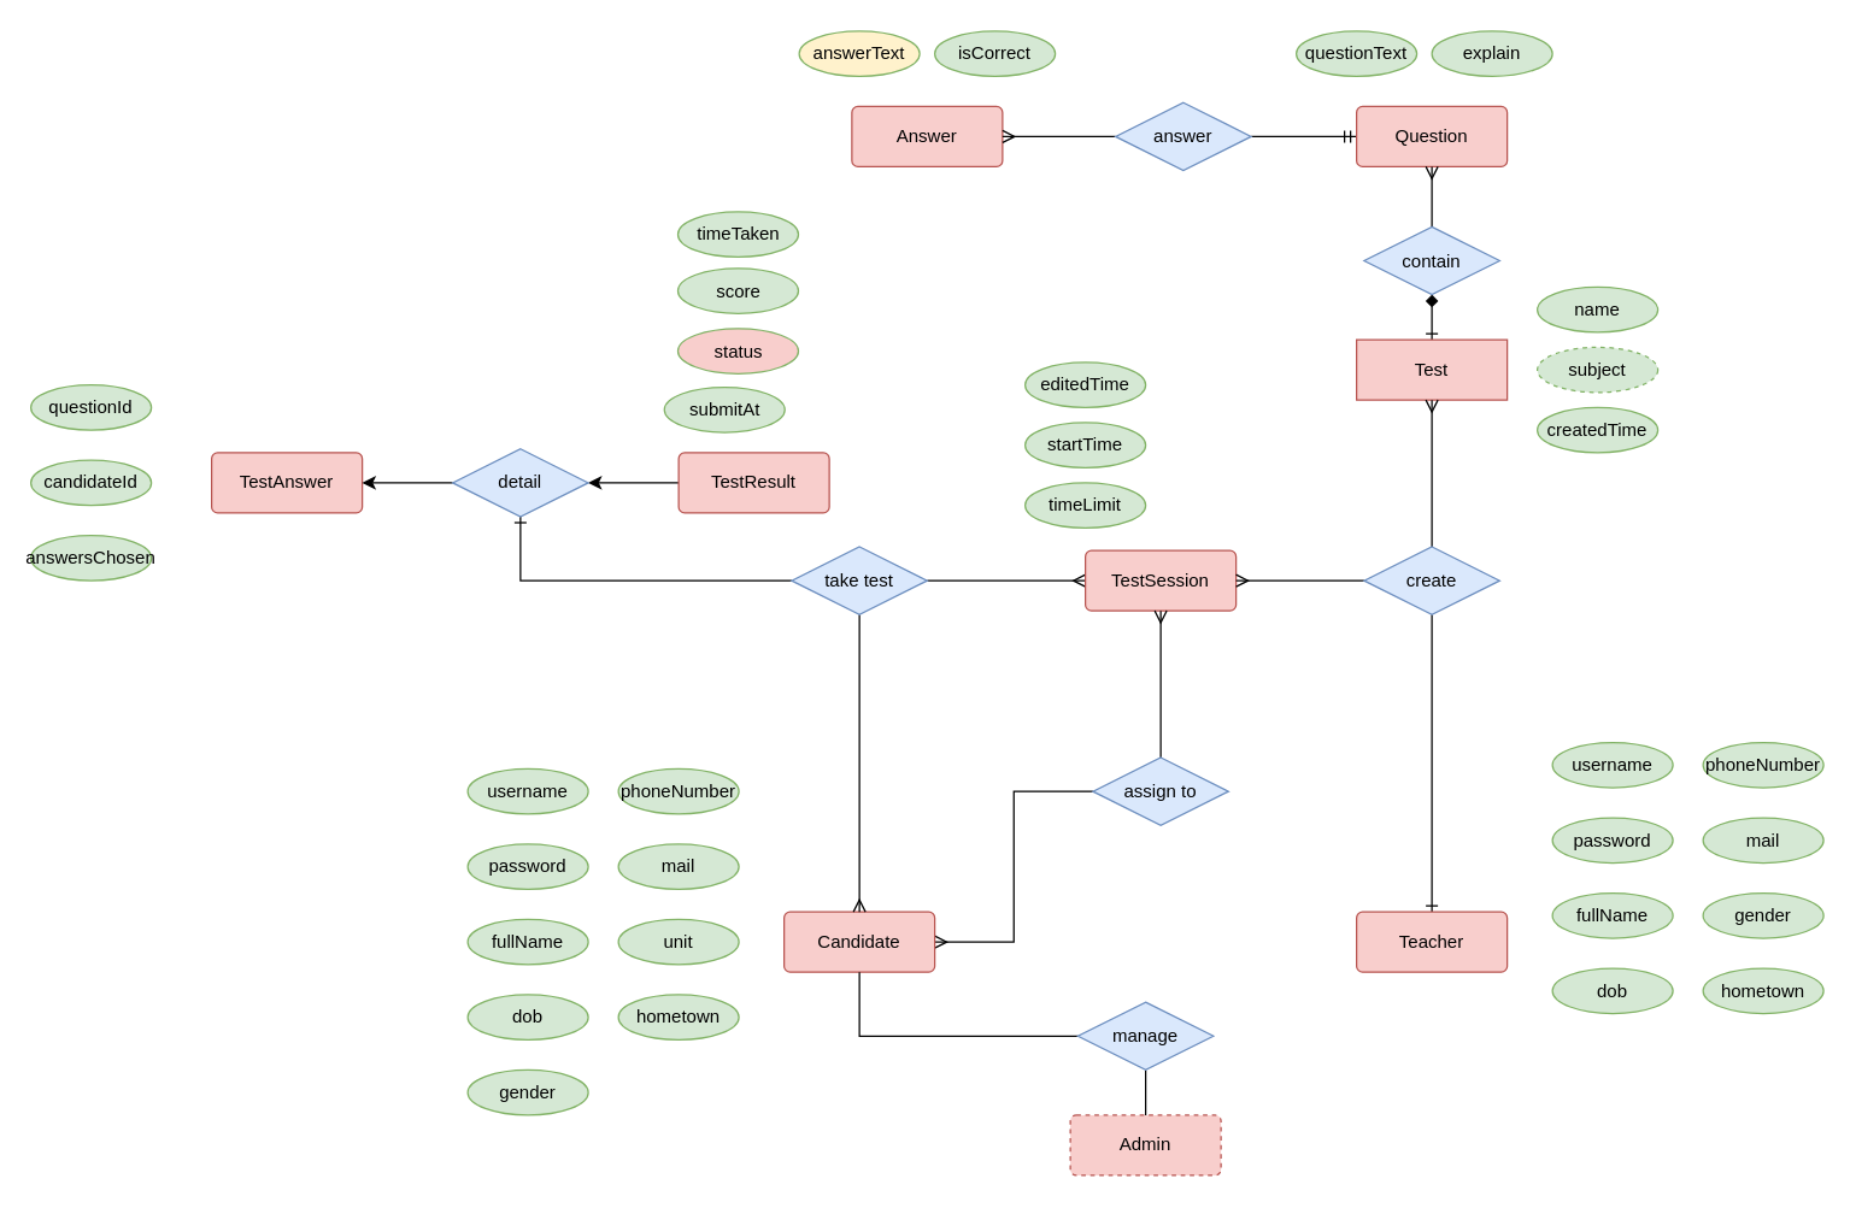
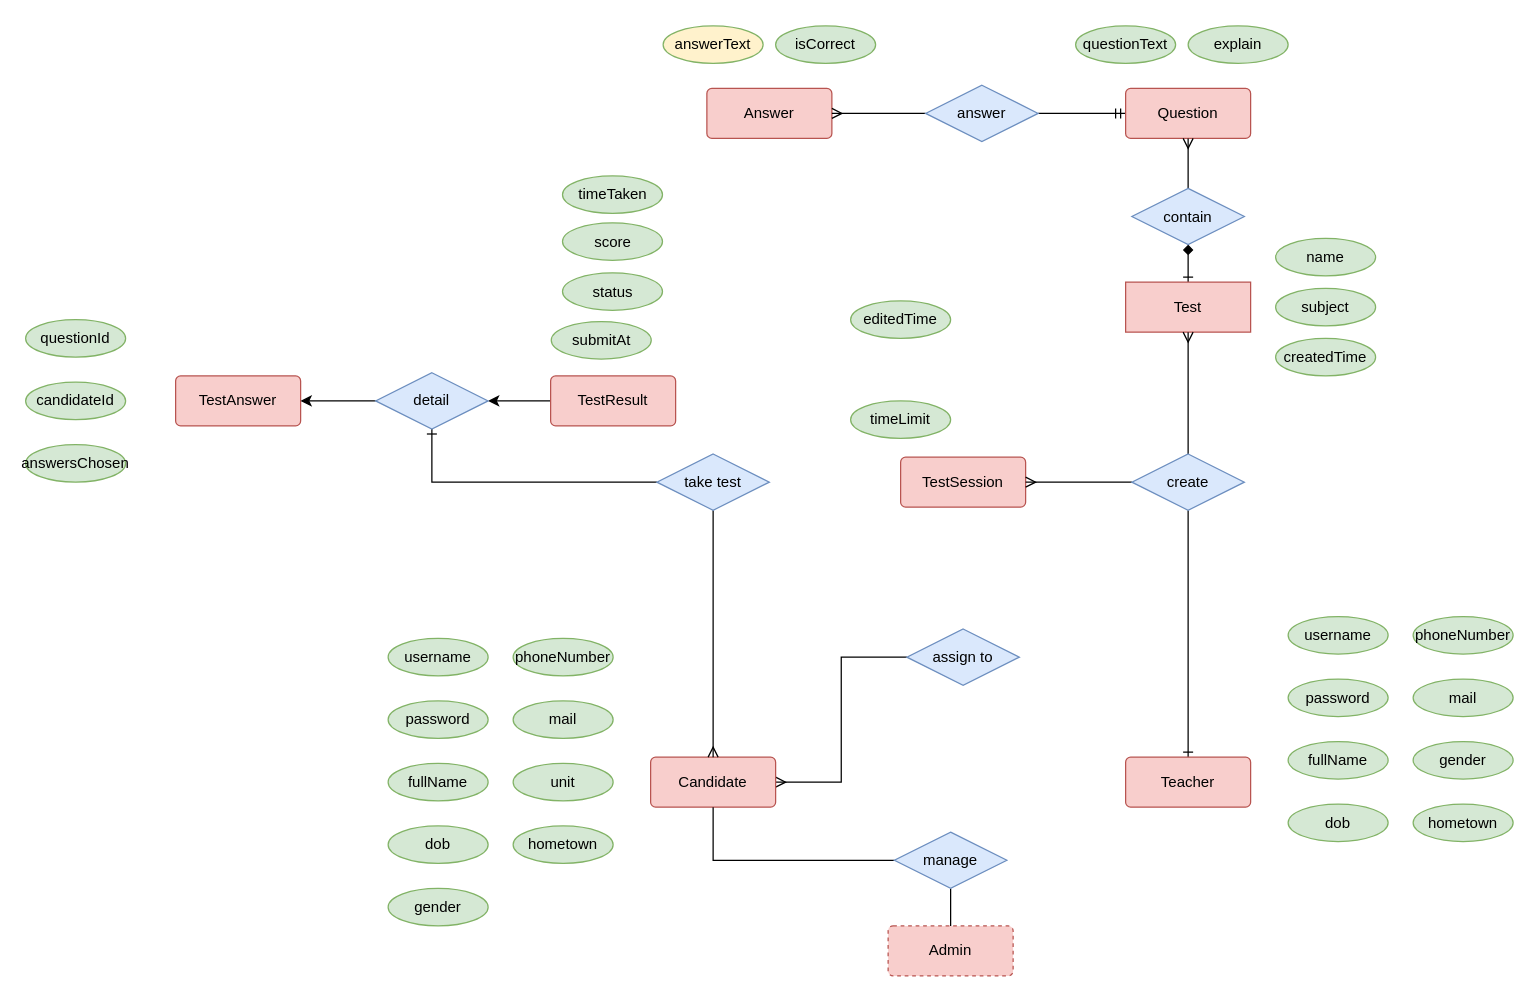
- <mxCell id="60" value="status" style="ellipse;whiteSpace=wrap;html=1;align=center;fillColor=#f8cecc;strokeColor=#82b366;" parent="1" vertex="1"><mxGeometry x="449.5" y="217.5" width="80" height="30" as="geometry" /></mxCell>
+ <mxCell id="60" value="status" style="ellipse;whiteSpace=wrap;html=1;align=center;fillColor=#d5e8d4;strokeColor=#82b366;" parent="1" vertex="1"><mxGeometry x="449.5" y="217.5" width="80" height="30" as="geometry" /></mxCell>
- <mxCell id="31" value="subject" style="ellipse;whiteSpace=wrap;html=1;align=center;fillColor=#d5e8d4;strokeColor=#82b366;dashed=1;" parent="1" vertex="1"><mxGeometry x="1020" y="230" width="80" height="30" as="geometry" /></mxCell>
+ <mxCell id="31" value="subject" style="ellipse;whiteSpace=wrap;html=1;align=center;fillColor=#d5e8d4;strokeColor=#82b366;" parent="1" vertex="1"><mxGeometry x="1020" y="230" width="80" height="30" as="geometry" /></mxCell>
- <mxCell id="35" value="startTime" style="ellipse;whiteSpace=wrap;html=1;align=center;fillColor=#d5e8d4;strokeColor=#82b366;" parent="1" vertex="1"><mxGeometry x="680" y="280" width="80" height="30" as="geometry" /></mxCell>
- <mxCell id="57" value="TestResult" style="rounded=1;arcSize=10;whiteSpace=wrap;html=1;align=center;fillColor=#f8cecc;strokeColor=#b85450;" parent="1" vertex="1"><mxGeometry x="450" y="300" width="100" height="40" as="geometry" /></mxCell>
+ <mxCell id="57" value="TestResult" style="rounded=1;arcSize=10;whiteSpace=wrap;html=1;align=center;fillColor=#f8cecc;strokeColor=#b85450;" parent="1" vertex="1"><mxGeometry x="440" y="300" width="100" height="40" as="geometry" /></mxCell>
- <mxCell id="32" style="edgeStyle=orthogonalEdgeStyle;rounded=0;orthogonalLoop=1;jettySize=auto;html=1;exitX=0;exitY=0.5;exitDx=0;exitDy=0;entryX=1;entryY=0.5;entryDx=0;entryDy=0;endArrow=none;startFill=0;startArrow=ERmany;" parent="1" source="33" target="42" edge="1"><mxGeometry relative="1" as="geometry" /></mxCell>
- <mxCell id="37" style="edgeStyle=orthogonalEdgeStyle;rounded=0;orthogonalLoop=1;jettySize=auto;html=1;exitX=0.5;exitY=0;exitDx=0;exitDy=0;entryX=0.5;entryY=1;entryDx=0;entryDy=0;endArrow=ERmany;startFill=0;startArrow=none;endFill=0;" parent="1" source="38" target="33" edge="1"><mxGeometry relative="1" as="geometry" /></mxCell>
